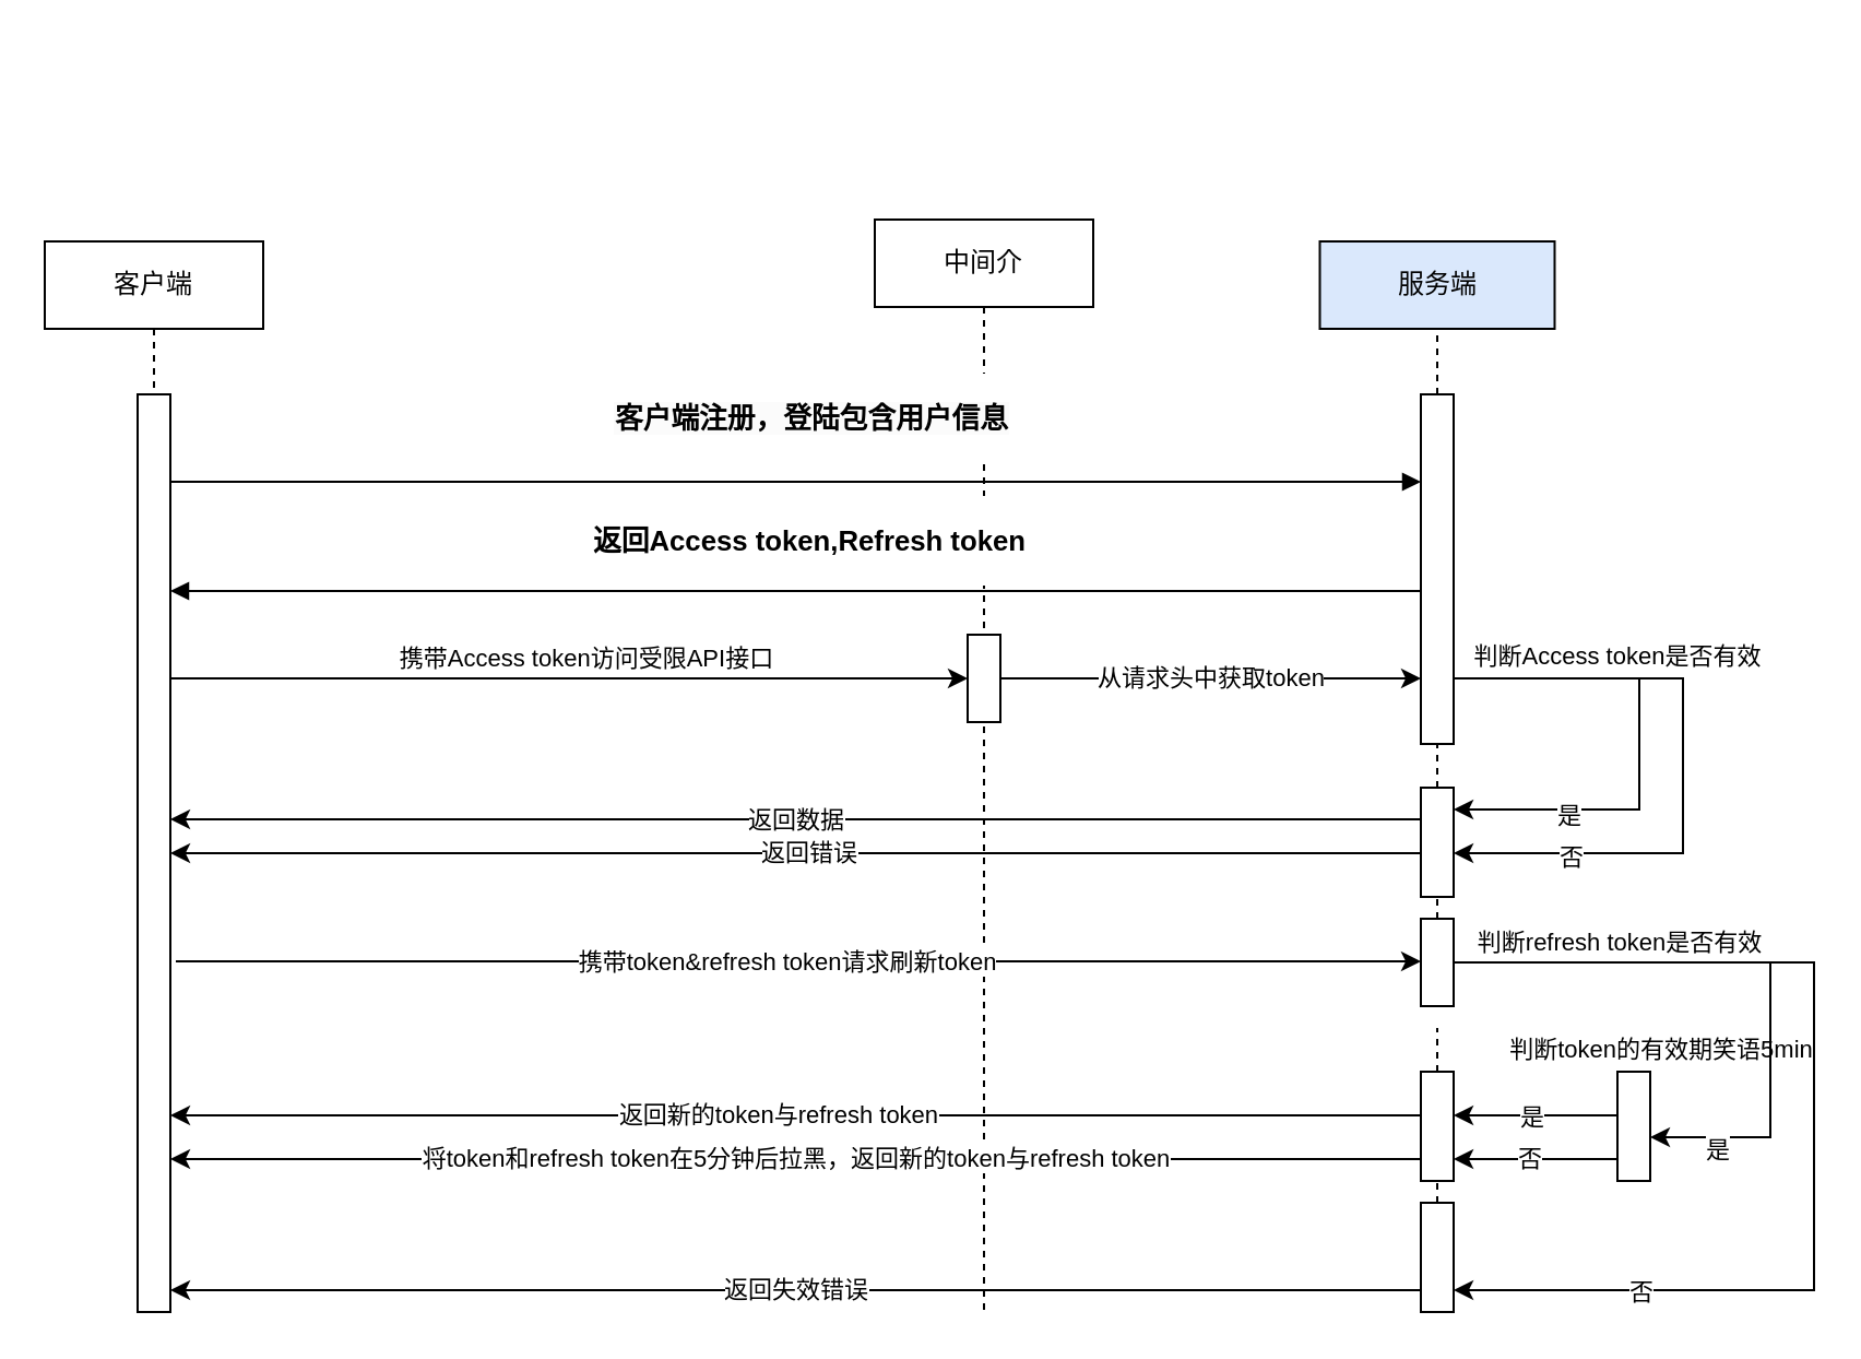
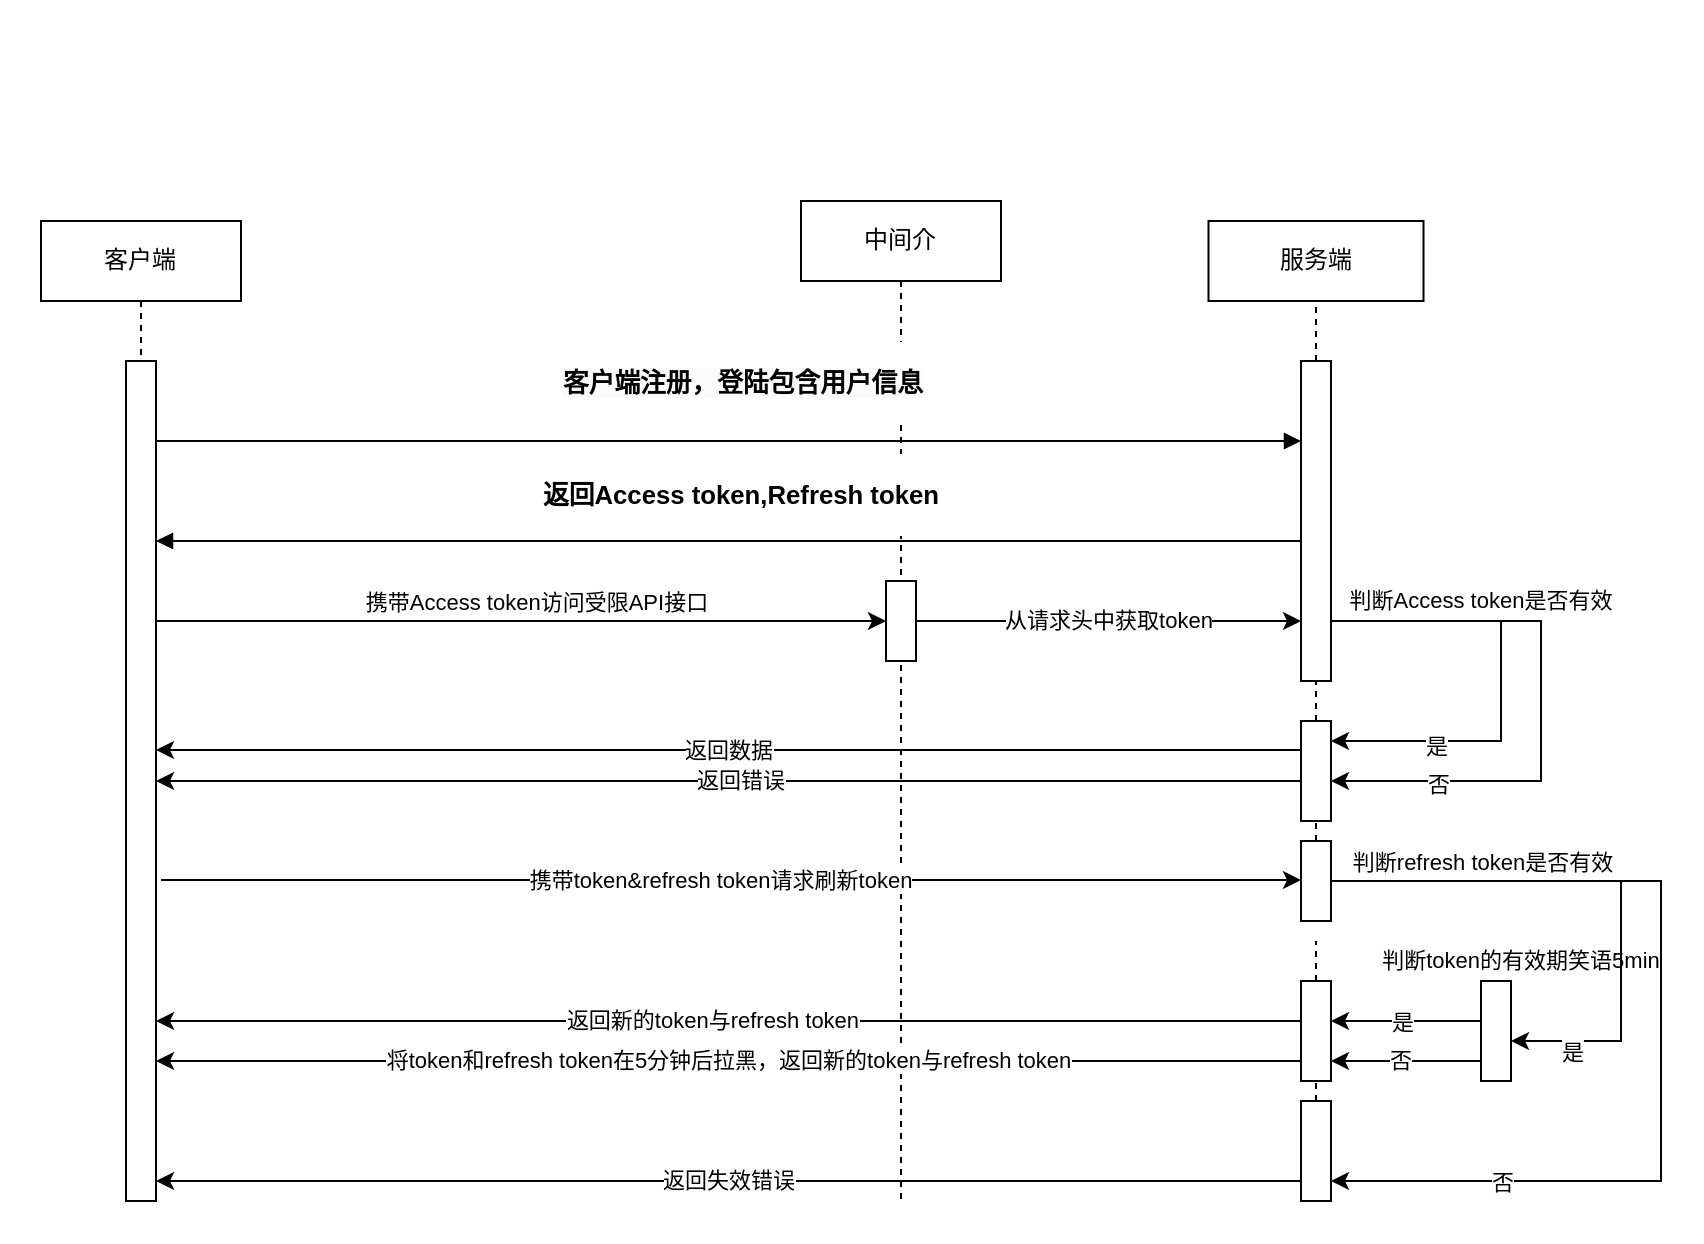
- <mxCell id="11" value="服务端" style="rounded=0;whiteSpace=wrap;html=1;fillColor=#dae8fc;" parent="1" vertex="1"><mxGeometry x="603.75" y="110" width="107.5" height="40" as="geometry" /></mxCell>
+ <mxCell id="11" value="服务端" style="rounded=0;whiteSpace=wrap;html=1;" parent="1" vertex="1"><mxGeometry x="603.75" y="110" width="107.5" height="40" as="geometry" /></mxCell>
